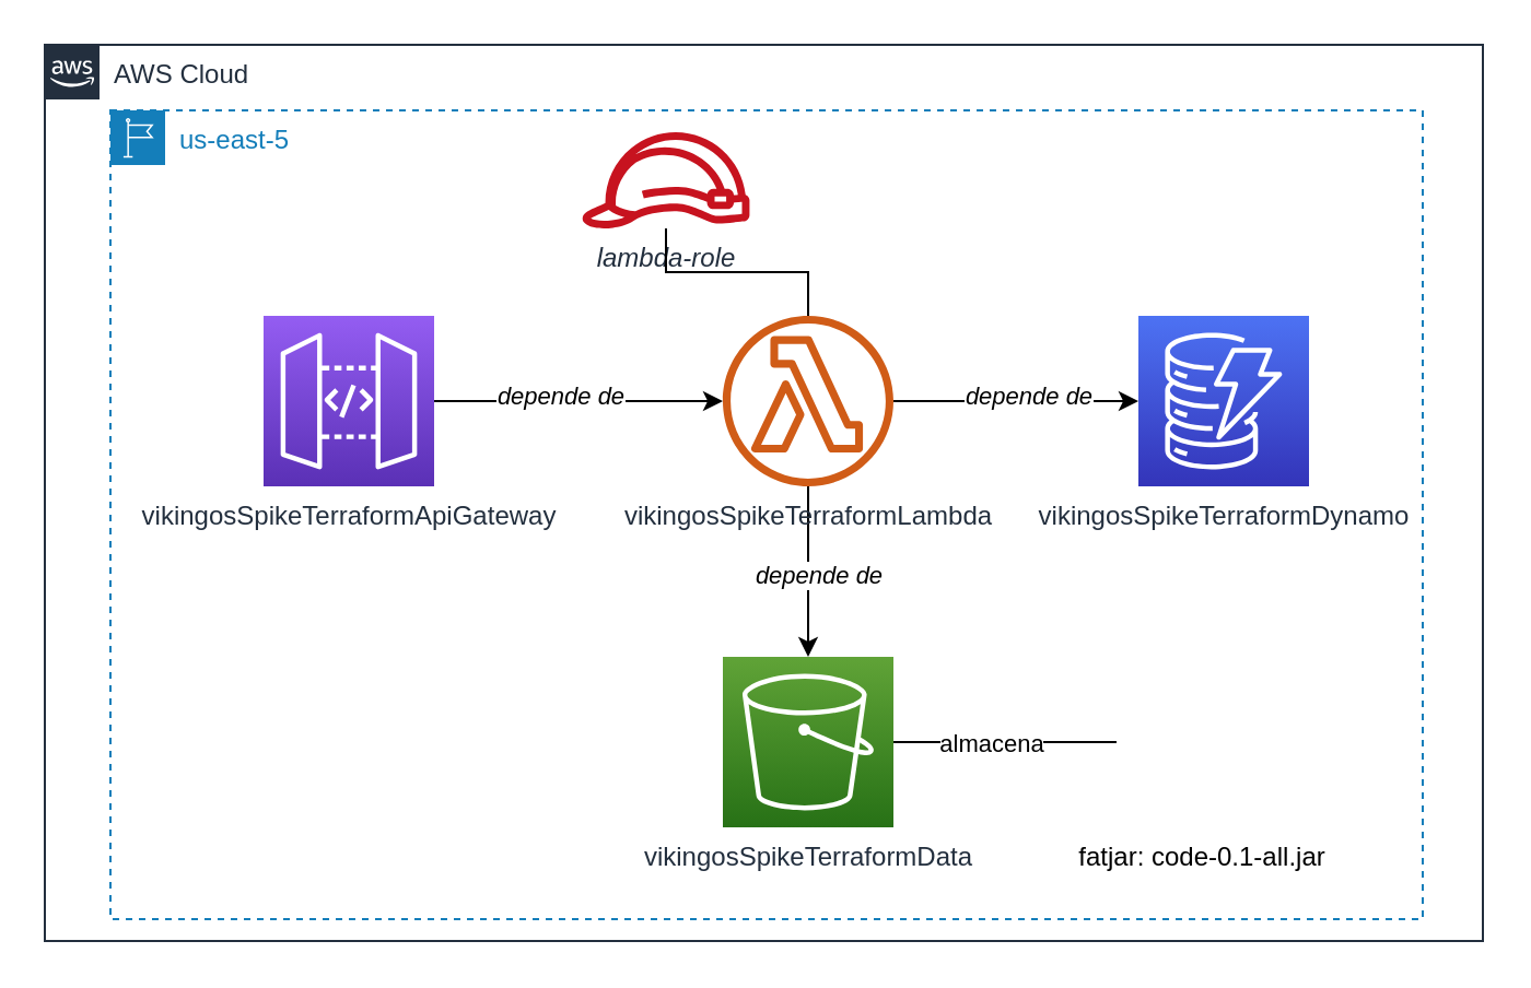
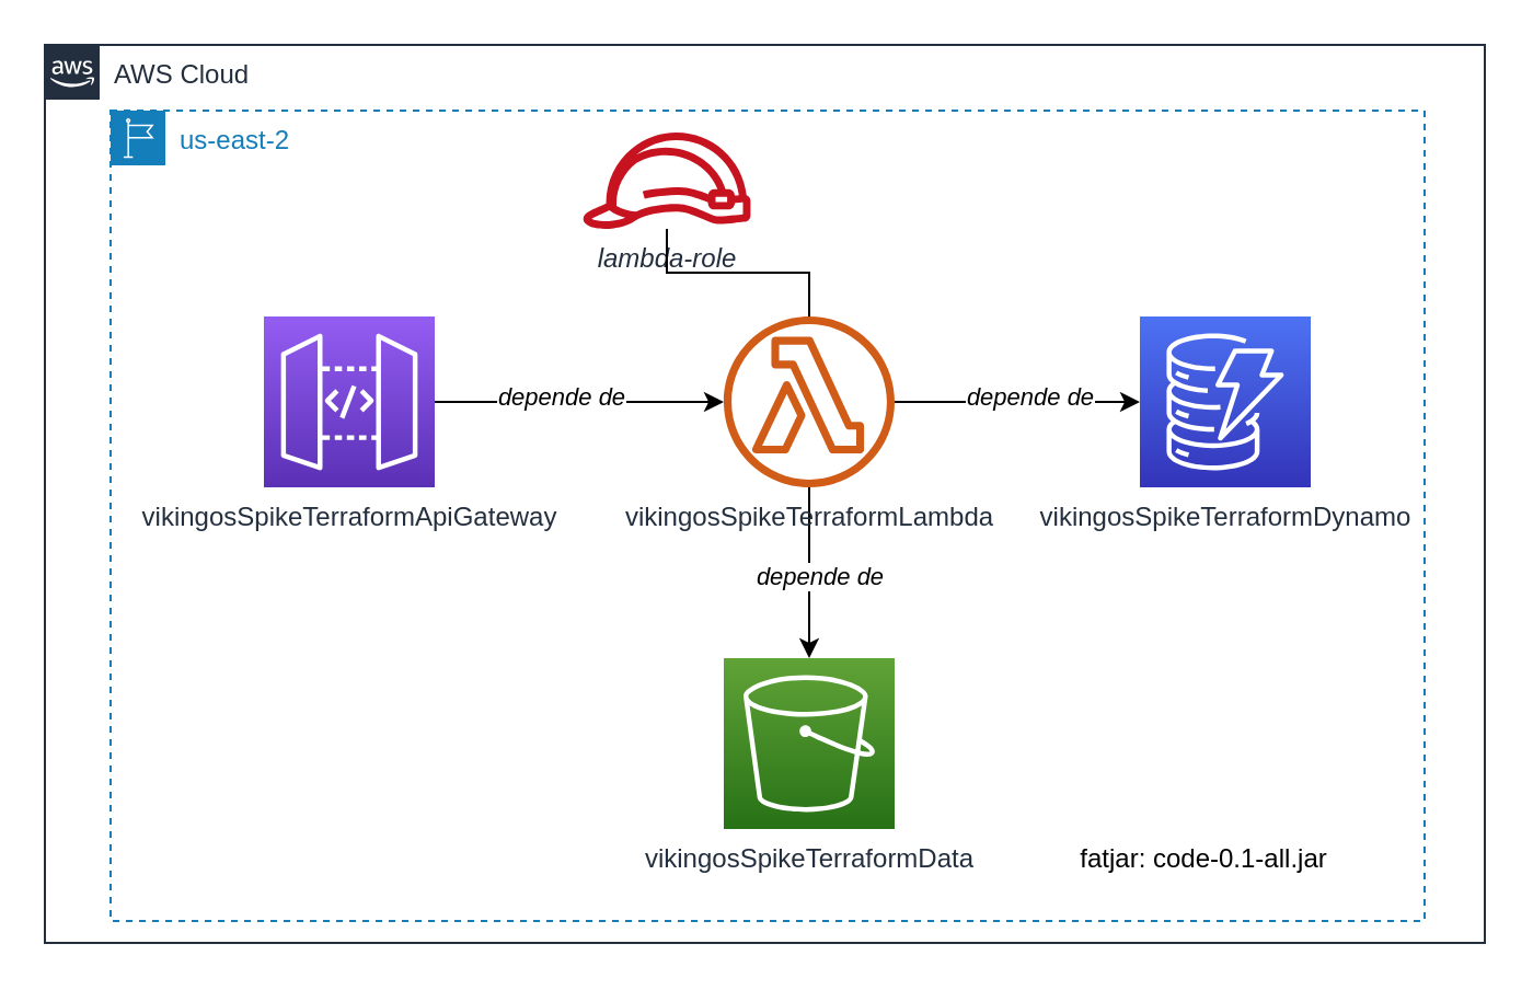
- <mxCell id="3" value="us-east-5" style="points=[[0,0],[0.25,0],[0.5,0],[0.75,0],[1,0],[1,0.25],[1,0.5],[1,0.75],[1,1],[0.75,1],[0.5,1],[0.25,1],[0,1],[0,0.75],[0,0.5],[0,0.25]];outlineConnect=0;gradientColor=none;html=1;whiteSpace=wrap;fontSize=12;fontStyle=0;shape=mxgraph.aws4.group;grIcon=mxgraph.aws4.group_region;strokeColor=#147EBA;fillColor=none;verticalAlign=top;align=left;spacingLeft=30;fontColor=#147EBA;dashed=1;" vertex="1" parent="1"><mxGeometry x="50" y="50" width="600" height="370" as="geometry" /></mxCell>
+ <mxCell id="3" value="us-east-2" style="points=[[0,0],[0.25,0],[0.5,0],[0.75,0],[1,0],[1,0.25],[1,0.5],[1,0.75],[1,1],[0.75,1],[0.5,1],[0.25,1],[0,1],[0,0.75],[0,0.5],[0,0.25]];outlineConnect=0;gradientColor=none;html=1;whiteSpace=wrap;fontSize=12;fontStyle=0;shape=mxgraph.aws4.group;grIcon=mxgraph.aws4.group_region;strokeColor=#147EBA;fillColor=none;verticalAlign=top;align=left;spacingLeft=30;fontColor=#147EBA;dashed=1;" vertex="1" parent="1"><mxGeometry x="50" y="50" width="600" height="370" as="geometry" /></mxCell>
- <mxCell id="4" style="edgeStyle=orthogonalEdgeStyle;rounded=0;orthogonalLoop=1;jettySize=auto;html=1;endArrow=none;endFill=0;" edge="1" parent="1" source="6" target="18"><mxGeometry relative="1" as="geometry" /></mxCell>
- <mxCell id="5" value="almacena" style="edgeLabel;html=1;align=center;verticalAlign=middle;resizable=0;points=[];" vertex="1" connectable="0" parent="4"><mxGeometry x="-0.137" relative="1" as="geometry"><mxPoint as="offset" /></mxGeometry></mxCell>
